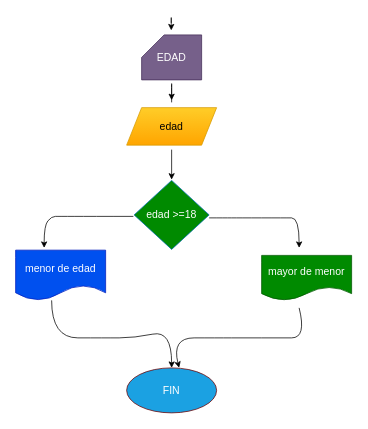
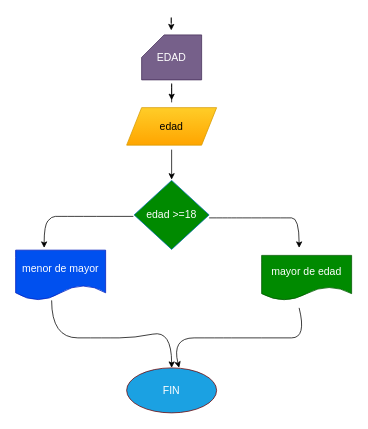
- <mxCell id="11" value="menor de edad" style="shape=document;whiteSpace=wrap;html=1;boundedLbl=1;fontSize=14;fillColor=#0050ef;fontColor=#ffffff;strokeColor=#001DBC;" vertex="1" parent="1"><mxGeometry x="20" y="333" width="120" height="67" as="geometry" /></mxCell>
+ <mxCell id="11" value="menor de mayor" style="shape=document;whiteSpace=wrap;html=1;boundedLbl=1;fontSize=14;fillColor=#0050ef;fontColor=#ffffff;strokeColor=#001DBC;" vertex="1" parent="1"><mxGeometry x="20" y="333" width="120" height="67" as="geometry" /></mxCell>
- <mxCell id="9" value="mayor de menor" style="shape=document;whiteSpace=wrap;html=1;boundedLbl=1;fontSize=14;fillColor=#008a00;fontColor=#ffffff;strokeColor=#005700;" vertex="1" parent="1"><mxGeometry x="348" y="340" width="120" height="60" as="geometry" /></mxCell>
+ <mxCell id="9" value="mayor de edad" style="shape=document;whiteSpace=wrap;html=1;boundedLbl=1;fontSize=14;fillColor=#008a00;fontColor=#ffffff;strokeColor=#005700;" vertex="1" parent="1"><mxGeometry x="348" y="340" width="120" height="60" as="geometry" /></mxCell>
